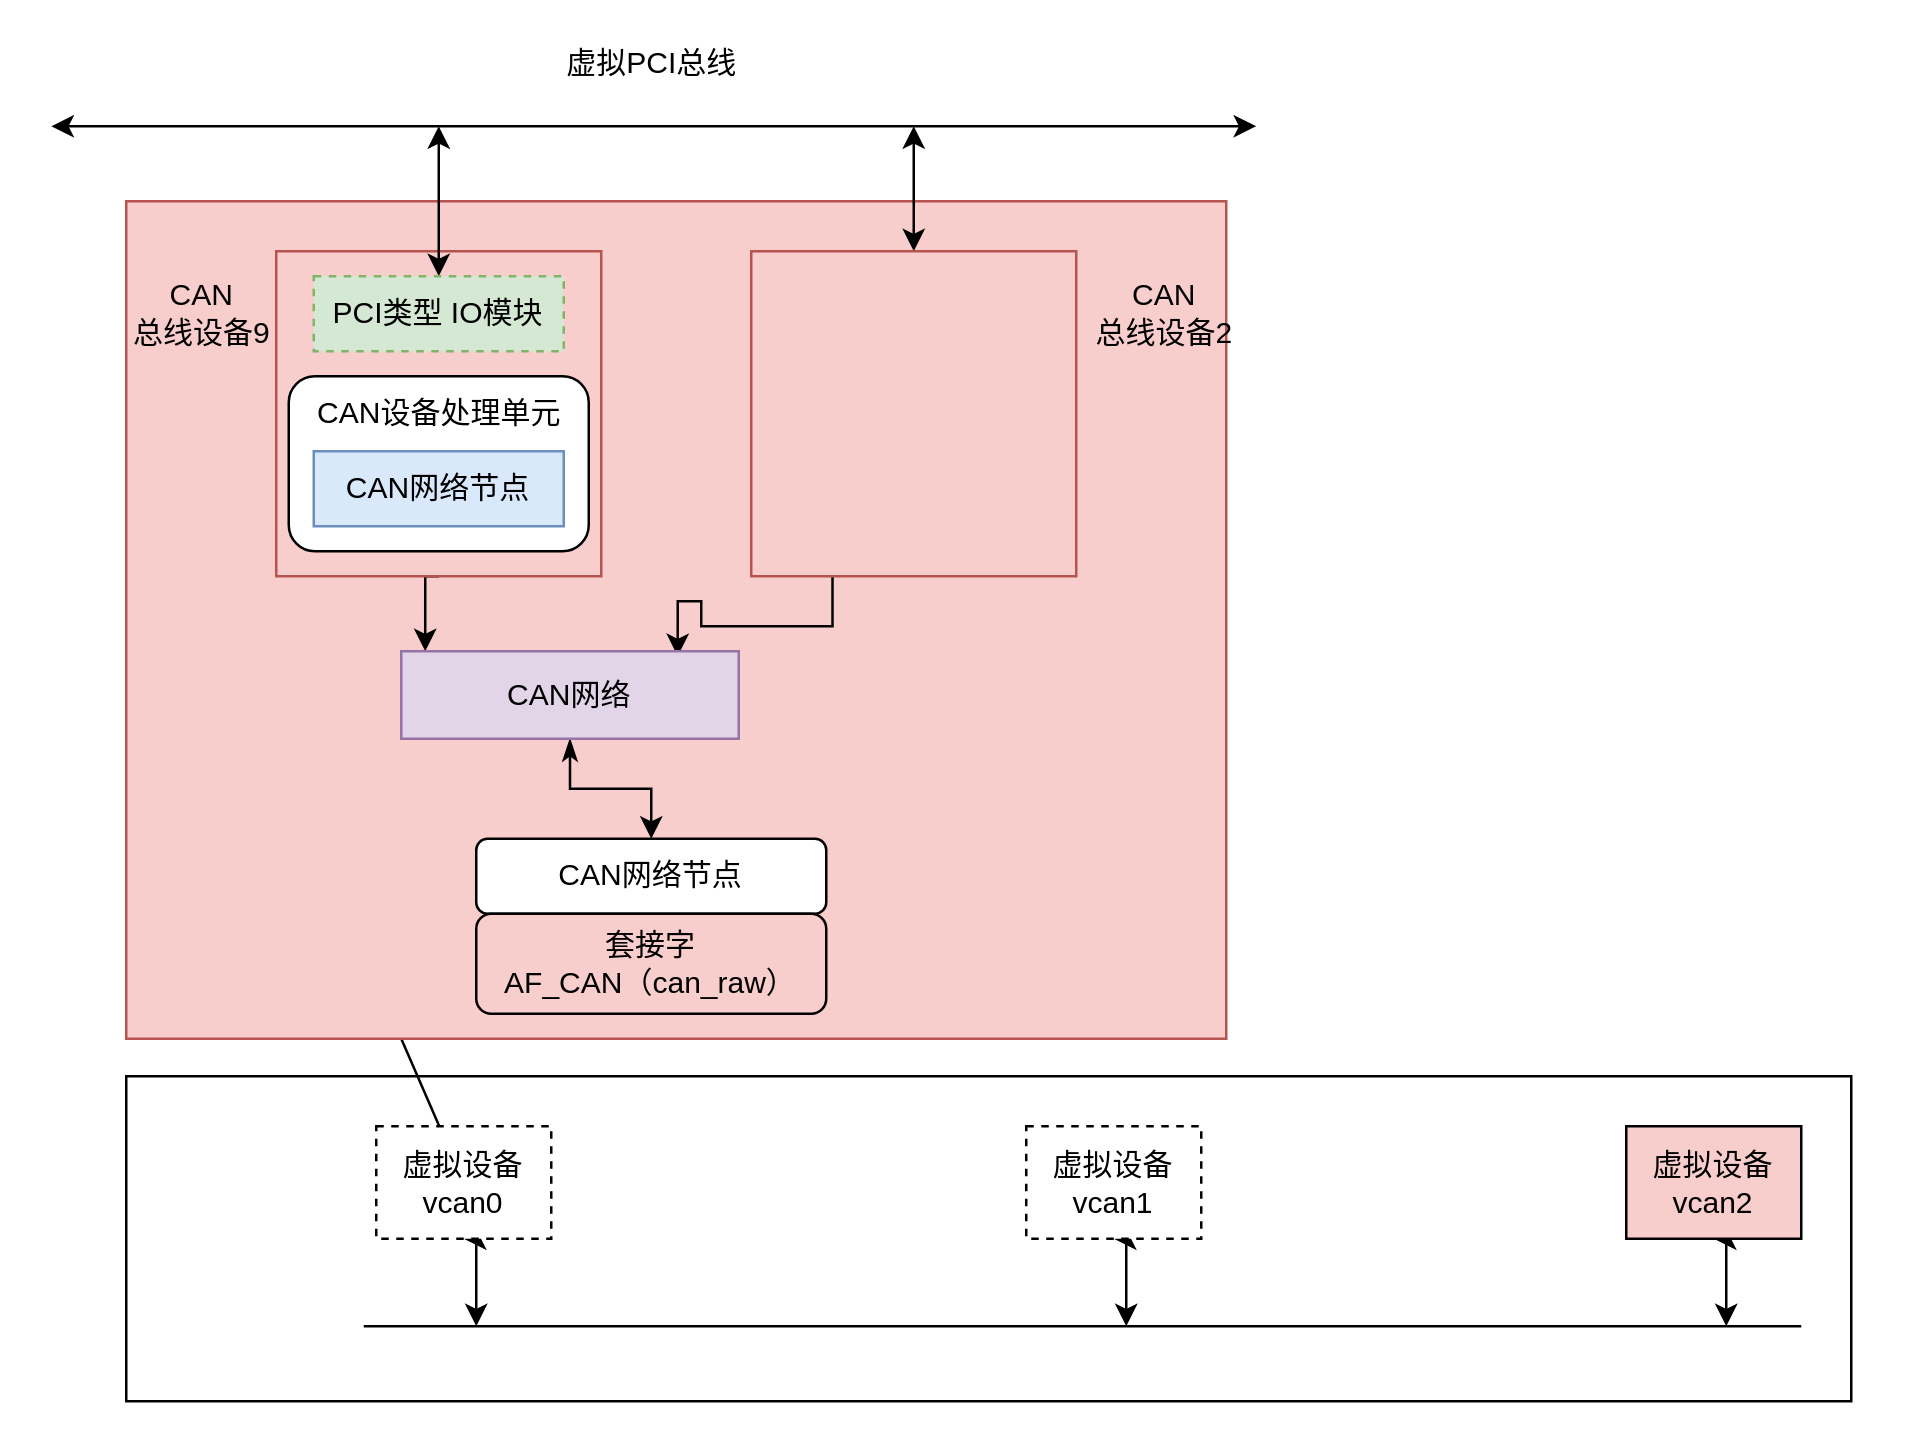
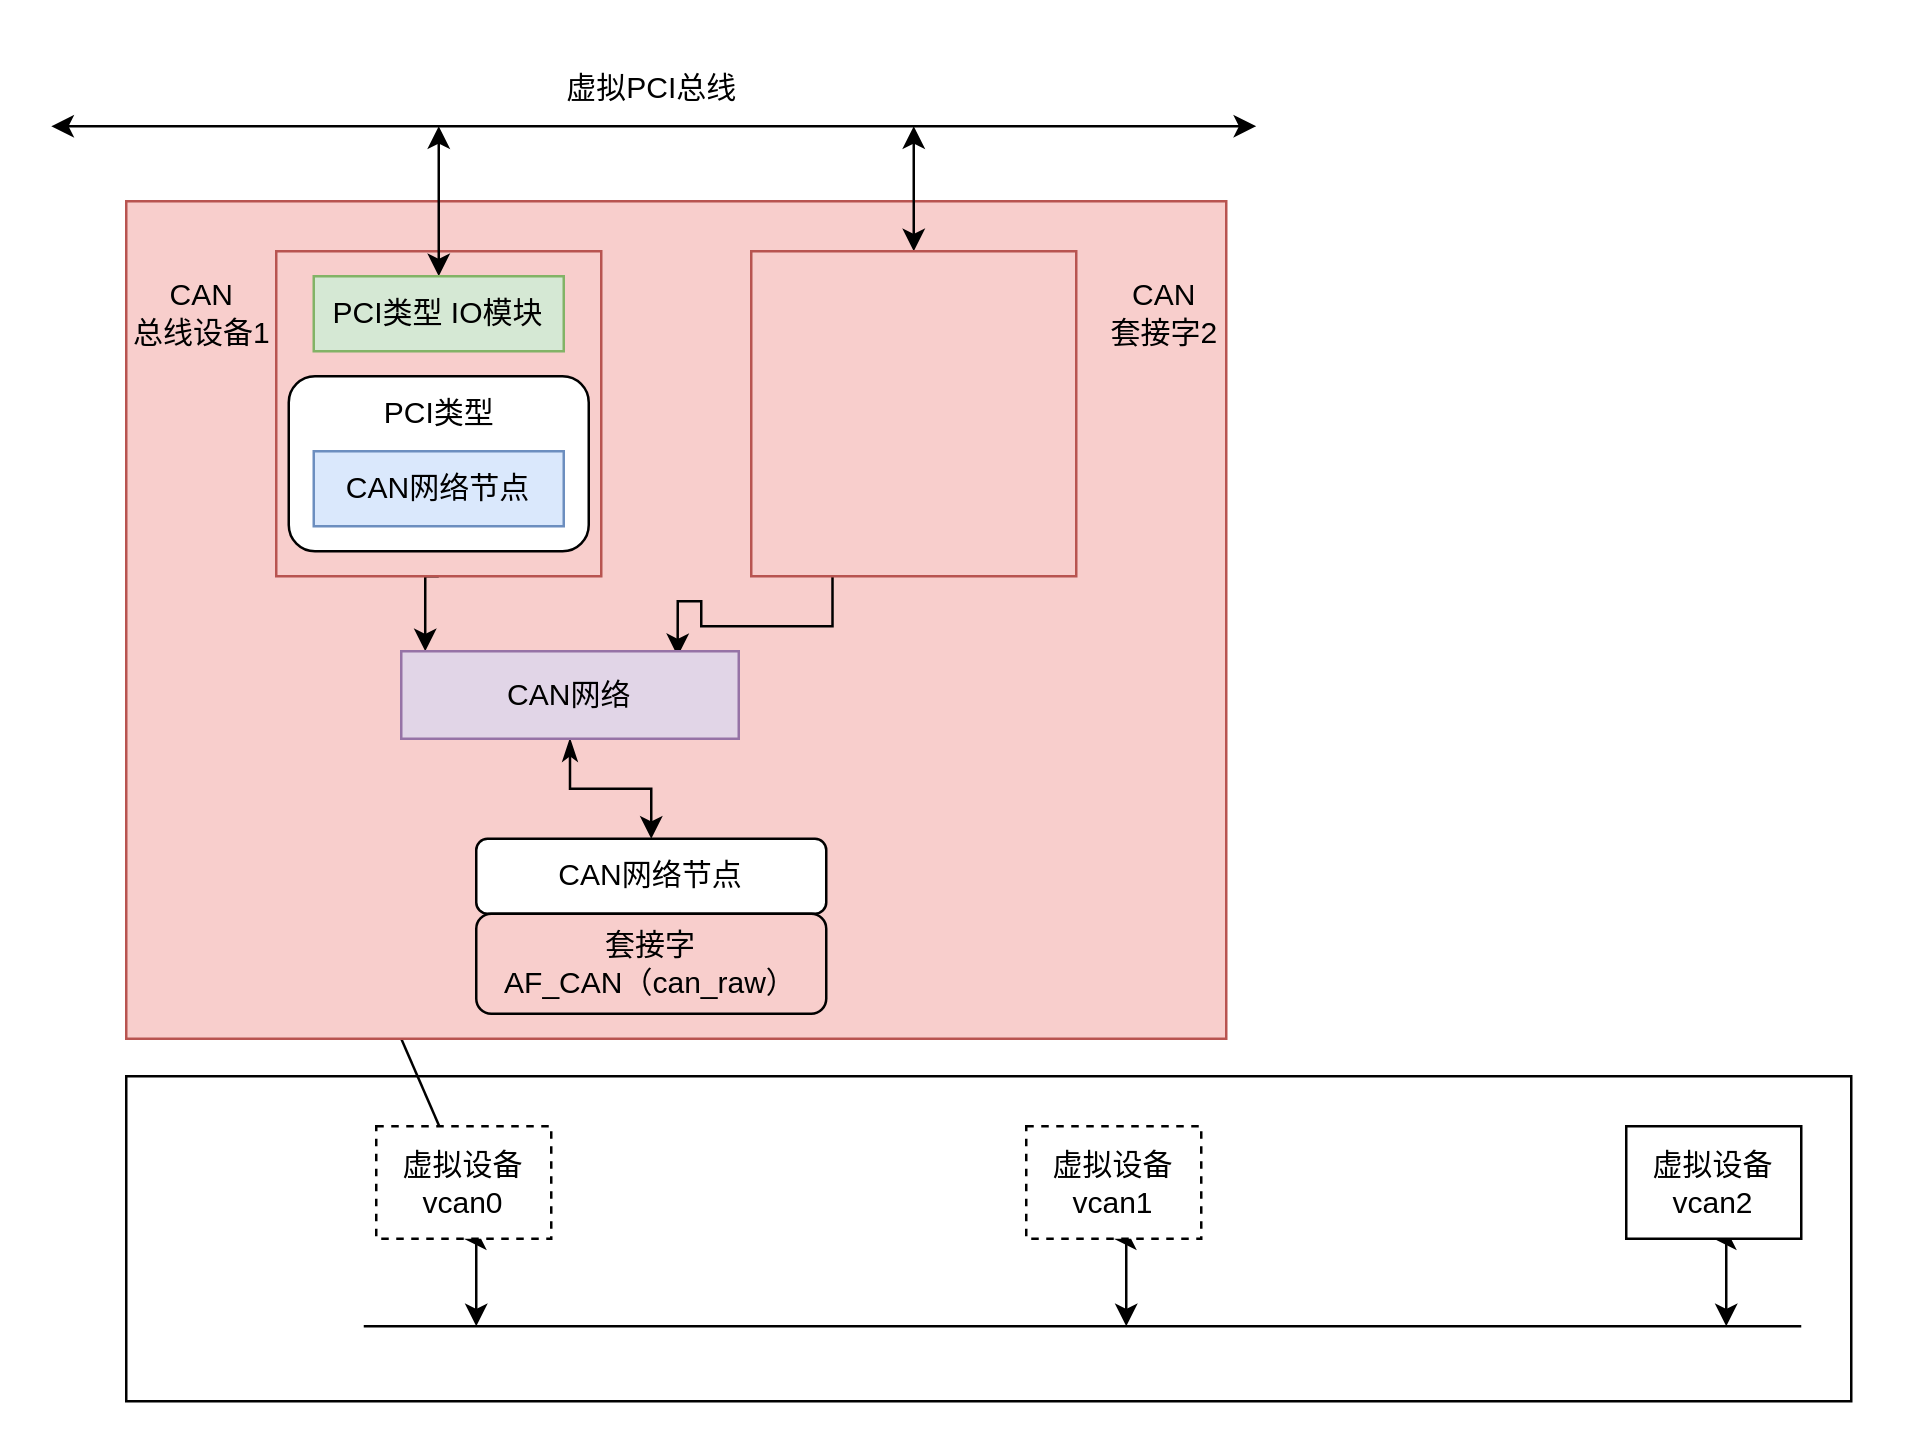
- <mxCell id="24" value="虚拟PCI总线" style="text;html=1;align=center;verticalAlign=middle;resizable=0;points=[];autosize=1;strokeColor=none;fillColor=none;" vertex="1" parent="1"><mxGeometry x="210" y="10" width="100" height="30" as="geometry" /></mxCell>
+ <mxCell id="24" value="虚拟PCI总线" style="text;html=1;align=center;verticalAlign=middle;resizable=0;points=[];autosize=1;strokeColor=none;fillColor=none;" vertex="1" parent="1"><mxGeometry x="210" y="20" width="100" height="30" as="geometry" /></mxCell>
- <mxCell id="22" value="CAN &lt;br&gt;总线设备9" style="text;html=1;align=center;verticalAlign=middle;resizable=0;points=[];autosize=1;strokeColor=none;fillColor=none;" vertex="1" parent="1"><mxGeometry x="35" y="100" width="90" height="50" as="geometry" /></mxCell>
+ <mxCell id="22" value="CAN &lt;br&gt;总线设备1" style="text;html=1;align=center;verticalAlign=middle;resizable=0;points=[];autosize=1;strokeColor=none;fillColor=none;" vertex="1" parent="1"><mxGeometry x="35" y="100" width="90" height="50" as="geometry" /></mxCell>
- <mxCell id="8" value="PCI类型 IO模块" style="rounded=0;whiteSpace=wrap;html=1;fillColor=#d5e8d4;strokeColor=#82b366;dashed=1;" vertex="1" parent="1"><mxGeometry x="125" y="110" width="100" height="30" as="geometry" /></mxCell>
+ <mxCell id="8" value="PCI类型 IO模块" style="rounded=0;whiteSpace=wrap;html=1;fillColor=#d5e8d4;strokeColor=#82b366;" vertex="1" parent="1"><mxGeometry x="125" y="110" width="100" height="30" as="geometry" /></mxCell>
- <mxCell id="23" value="CAN&lt;br&gt;总线设备2" style="text;html=1;align=center;verticalAlign=middle;resizable=0;points=[];autosize=1;strokeColor=none;fillColor=none;" vertex="1" parent="1"><mxGeometry x="420" y="100" width="90" height="50" as="geometry" /></mxCell>
+ <mxCell id="23" value="CAN&lt;br&gt;套接字2" style="text;html=1;align=center;verticalAlign=middle;resizable=0;points=[];autosize=1;strokeColor=none;fillColor=none;" vertex="1" parent="1"><mxGeometry x="420" y="100" width="90" height="50" as="geometry" /></mxCell>
- <mxCell id="11" value="CAN设备处理单元" style="text;html=1;align=center;verticalAlign=middle;resizable=0;points=[];autosize=1;strokeColor=none;fillColor=none;" vertex="1" parent="9"><mxGeometry width="140" height="30" as="geometry" /></mxCell>
+ <mxCell id="11" value="PCI类型" style="text;html=1;align=center;verticalAlign=middle;resizable=0;points=[];autosize=1;strokeColor=none;fillColor=none;" vertex="1" parent="9"><mxGeometry width="140" height="30" as="geometry" /></mxCell>
- <mxCell id="30" value="虚拟设备vcan2" style="rounded=0;whiteSpace=wrap;html=1;fillColor=#f8cecc;" vertex="1" parent="1"><mxGeometry x="650" y="450" width="70" height="45" as="geometry" /></mxCell>
+ <mxCell id="30" value="虚拟设备vcan2" style="rounded=0;whiteSpace=wrap;html=1;" vertex="1" parent="1"><mxGeometry x="650" y="450" width="70" height="45" as="geometry" /></mxCell>
